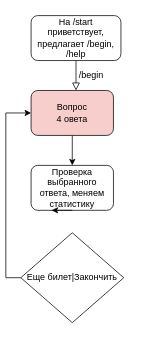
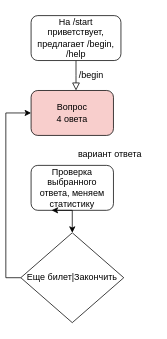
- <mxCell id="5" style="edgeStyle=orthogonalEdgeStyle;rounded=0;orthogonalLoop=1;jettySize=auto;html=1;exitX=0.5;exitY=1;exitDx=0;exitDy=0;entryX=0.5;entryY=0;entryDx=0;entryDy=0;" parent="1" source="6" target="4" edge="1"><mxGeometry relative="1" as="geometry" /></mxCell>
+ <mxCell id="12" value="вариант ответа" style="text;html=1;align=center;verticalAlign=middle;resizable=0;points=[];autosize=1;strokeColor=none;fillColor=none;" vertex="1" parent="1"><mxGeometry x="84" y="190" width="110" height="30" as="geometry" /></mxCell>
+ <mxCell id="9" value="" style="edgeStyle=none;orthogonalLoop=1;jettySize=auto;html=1;rounded=0;exitX=0.5;exitY=1;exitDx=0;exitDy=0;" parent="1" source="4" target="8" edge="1"><mxGeometry width="100" relative="1" as="geometry"><mxPoint x="-136" y="300" as="sourcePoint" /><mxPoint x="-86" y="300" as="targetPoint" /><Array as="points" /></mxGeometry></mxCell>
